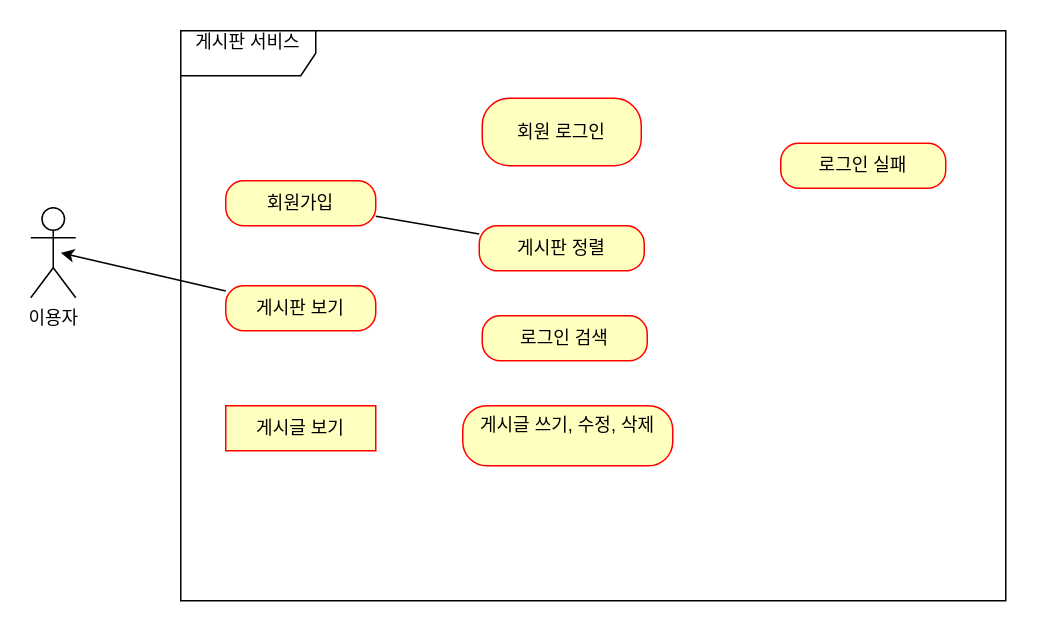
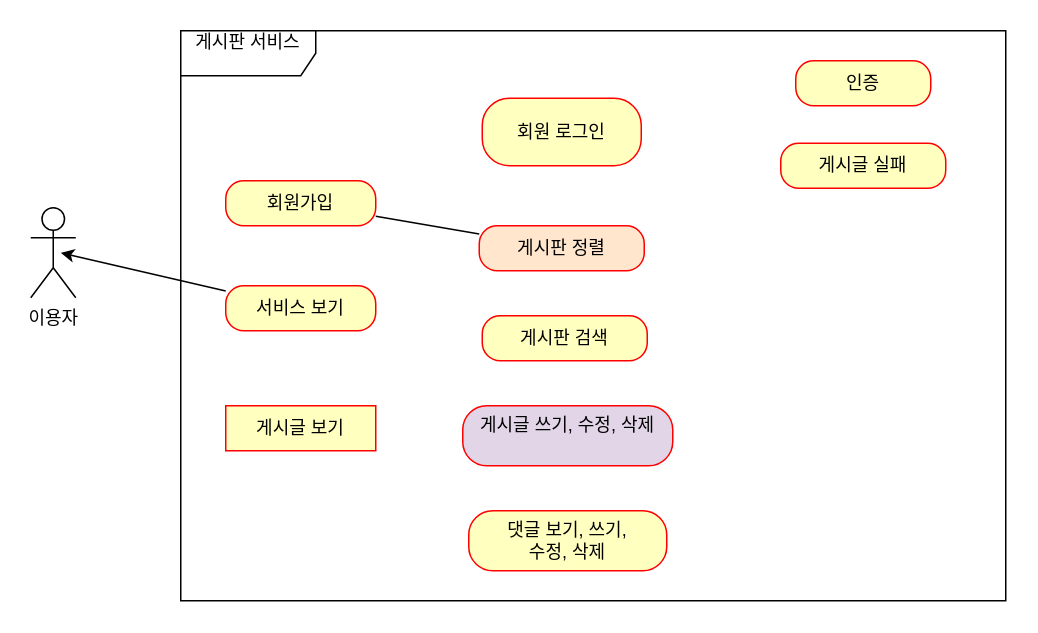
+ <mxCell id="9" value="인증" style="rounded=1;whiteSpace=wrap;html=1;arcSize=40;fontColor=#000000;fillColor=#ffffc0;strokeColor=#ff0000;" vertex="1" parent="1"><mxGeometry x="530" y="40" width="90" height="30" as="geometry" /></mxCell>
- <mxCell id="10" value="로그인 실패" style="rounded=1;whiteSpace=wrap;html=1;arcSize=40;fontColor=#000000;fillColor=#ffffc0;strokeColor=#ff0000;" vertex="1" parent="1"><mxGeometry x="520" y="95" width="110" height="30" as="geometry" /></mxCell>
+ <mxCell id="10" value="게시글 실패" style="rounded=1;whiteSpace=wrap;html=1;arcSize=40;fontColor=#000000;fillColor=#ffffc0;strokeColor=#ff0000;" vertex="1" parent="1"><mxGeometry x="520" y="95" width="110" height="30" as="geometry" /></mxCell>
- <mxCell id="11" value="게시판 정렬" style="rounded=1;whiteSpace=wrap;html=1;arcSize=40;fontColor=#000000;fillColor=#ffffc0;strokeColor=#ff0000;" vertex="1" parent="1"><mxGeometry x="319" y="150" width="110" height="30" as="geometry" /></mxCell>
+ <mxCell id="11" value="게시판 정렬" style="rounded=1;whiteSpace=wrap;html=1;arcSize=40;fontColor=#000000;fillColor=#ffe6cc;strokeColor=#ff0000;" vertex="1" parent="1"><mxGeometry x="319" y="150" width="110" height="30" as="geometry" /></mxCell>
- <mxCell id="8" value="게시판 보기" style="rounded=1;whiteSpace=wrap;html=1;arcSize=40;fontColor=#000000;fillColor=#ffffc0;strokeColor=#ff0000;" vertex="1" parent="1"><mxGeometry x="150" y="190" width="100" height="30" as="geometry" /></mxCell>
+ <mxCell id="8" value="서비스 보기" style="rounded=1;whiteSpace=wrap;html=1;arcSize=40;fontColor=#000000;fillColor=#ffffc0;strokeColor=#ff0000;" vertex="1" parent="1"><mxGeometry x="150" y="190" width="100" height="30" as="geometry" /></mxCell>
- <mxCell id="12" value="로그인&lt;span style=&quot;background-color: transparent; color: light-dark(rgb(0, 0, 0), rgb(237, 237, 237));&quot;&gt;&amp;nbsp;검색&lt;/span&gt;" style="rounded=1;whiteSpace=wrap;html=1;arcSize=40;fontColor=#000000;fillColor=#ffffc0;strokeColor=#ff0000;" vertex="1" parent="1"><mxGeometry x="321" y="210" width="110" height="30" as="geometry" /></mxCell>
+ <mxCell id="12" value="게시판&lt;span style=&quot;background-color: transparent; color: light-dark(rgb(0, 0, 0), rgb(237, 237, 237));&quot;&gt;&amp;nbsp;검색&lt;/span&gt;" style="rounded=1;whiteSpace=wrap;html=1;arcSize=40;fontColor=#000000;fillColor=#ffffc0;strokeColor=#ff0000;" vertex="1" parent="1"><mxGeometry x="321" y="210" width="110" height="30" as="geometry" /></mxCell>
- <mxCell id="13" value="게시글 쓰기, 수정, 삭제&lt;div&gt;&lt;br&gt;&lt;/div&gt;" style="rounded=1;whiteSpace=wrap;html=1;arcSize=40;fontColor=#000000;fillColor=#ffffc0;strokeColor=#ff0000;" vertex="1" parent="1"><mxGeometry x="308" y="270" width="140" height="40" as="geometry" /></mxCell>
+ <mxCell id="13" value="게시글 쓰기, 수정, 삭제&lt;div&gt;&lt;br&gt;&lt;/div&gt;" style="rounded=1;whiteSpace=wrap;html=1;arcSize=40;fontColor=#000000;fillColor=#e1d5e7;strokeColor=#ff0000;" vertex="1" parent="1"><mxGeometry x="308" y="270" width="140" height="40" as="geometry" /></mxCell>
+ <mxCell id="14" value="댓글 보기, 쓰기,&lt;br&gt;수정, 삭제" style="rounded=1;whiteSpace=wrap;html=1;arcSize=40;fontColor=#000000;fillColor=#ffffc0;strokeColor=#ff0000;" vertex="1" parent="1"><mxGeometry x="312" y="340" width="132" height="40" as="geometry" /></mxCell>
